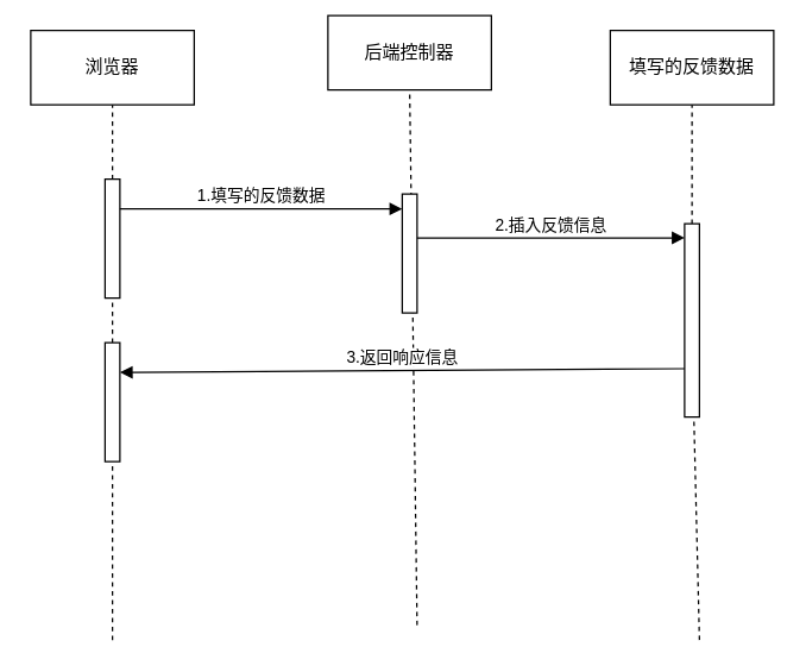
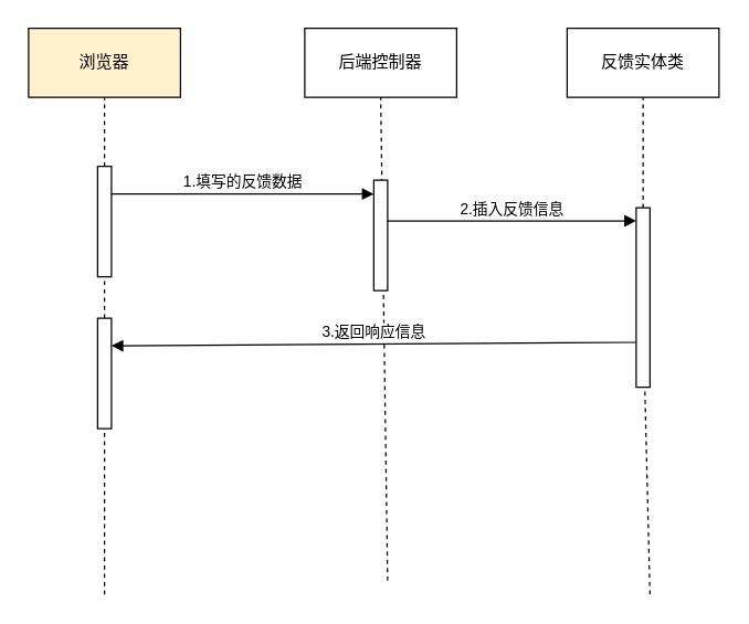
- <mxCell id="3" value="后端控制器" style="html=1;whiteSpace=wrap;" vertex="1" parent="1"><mxGeometry x="220" y="10" width="110" height="50" as="geometry" /></mxCell>
+ <mxCell id="3" value="后端控制器" style="html=1;whiteSpace=wrap;" vertex="1" parent="1"><mxGeometry x="220" y="20" width="110" height="50" as="geometry" /></mxCell>
- <mxCell id="2" value="浏览器" style="html=1;whiteSpace=wrap;" vertex="1" parent="1"><mxGeometry x="20" y="20" width="110" height="50" as="geometry" /></mxCell>
+ <mxCell id="2" value="浏览器" style="html=1;whiteSpace=wrap;fillColor=#fff2cc;" vertex="1" parent="1"><mxGeometry x="20" y="20" width="110" height="50" as="geometry" /></mxCell>
- <mxCell id="4" value="填写的反馈数据" style="html=1;whiteSpace=wrap;" vertex="1" parent="1"><mxGeometry x="410" y="20" width="110" height="50" as="geometry" /></mxCell>
+ <mxCell id="4" value="反馈实体类" style="html=1;whiteSpace=wrap;" vertex="1" parent="1"><mxGeometry x="410" y="20" width="110" height="50" as="geometry" /></mxCell>
